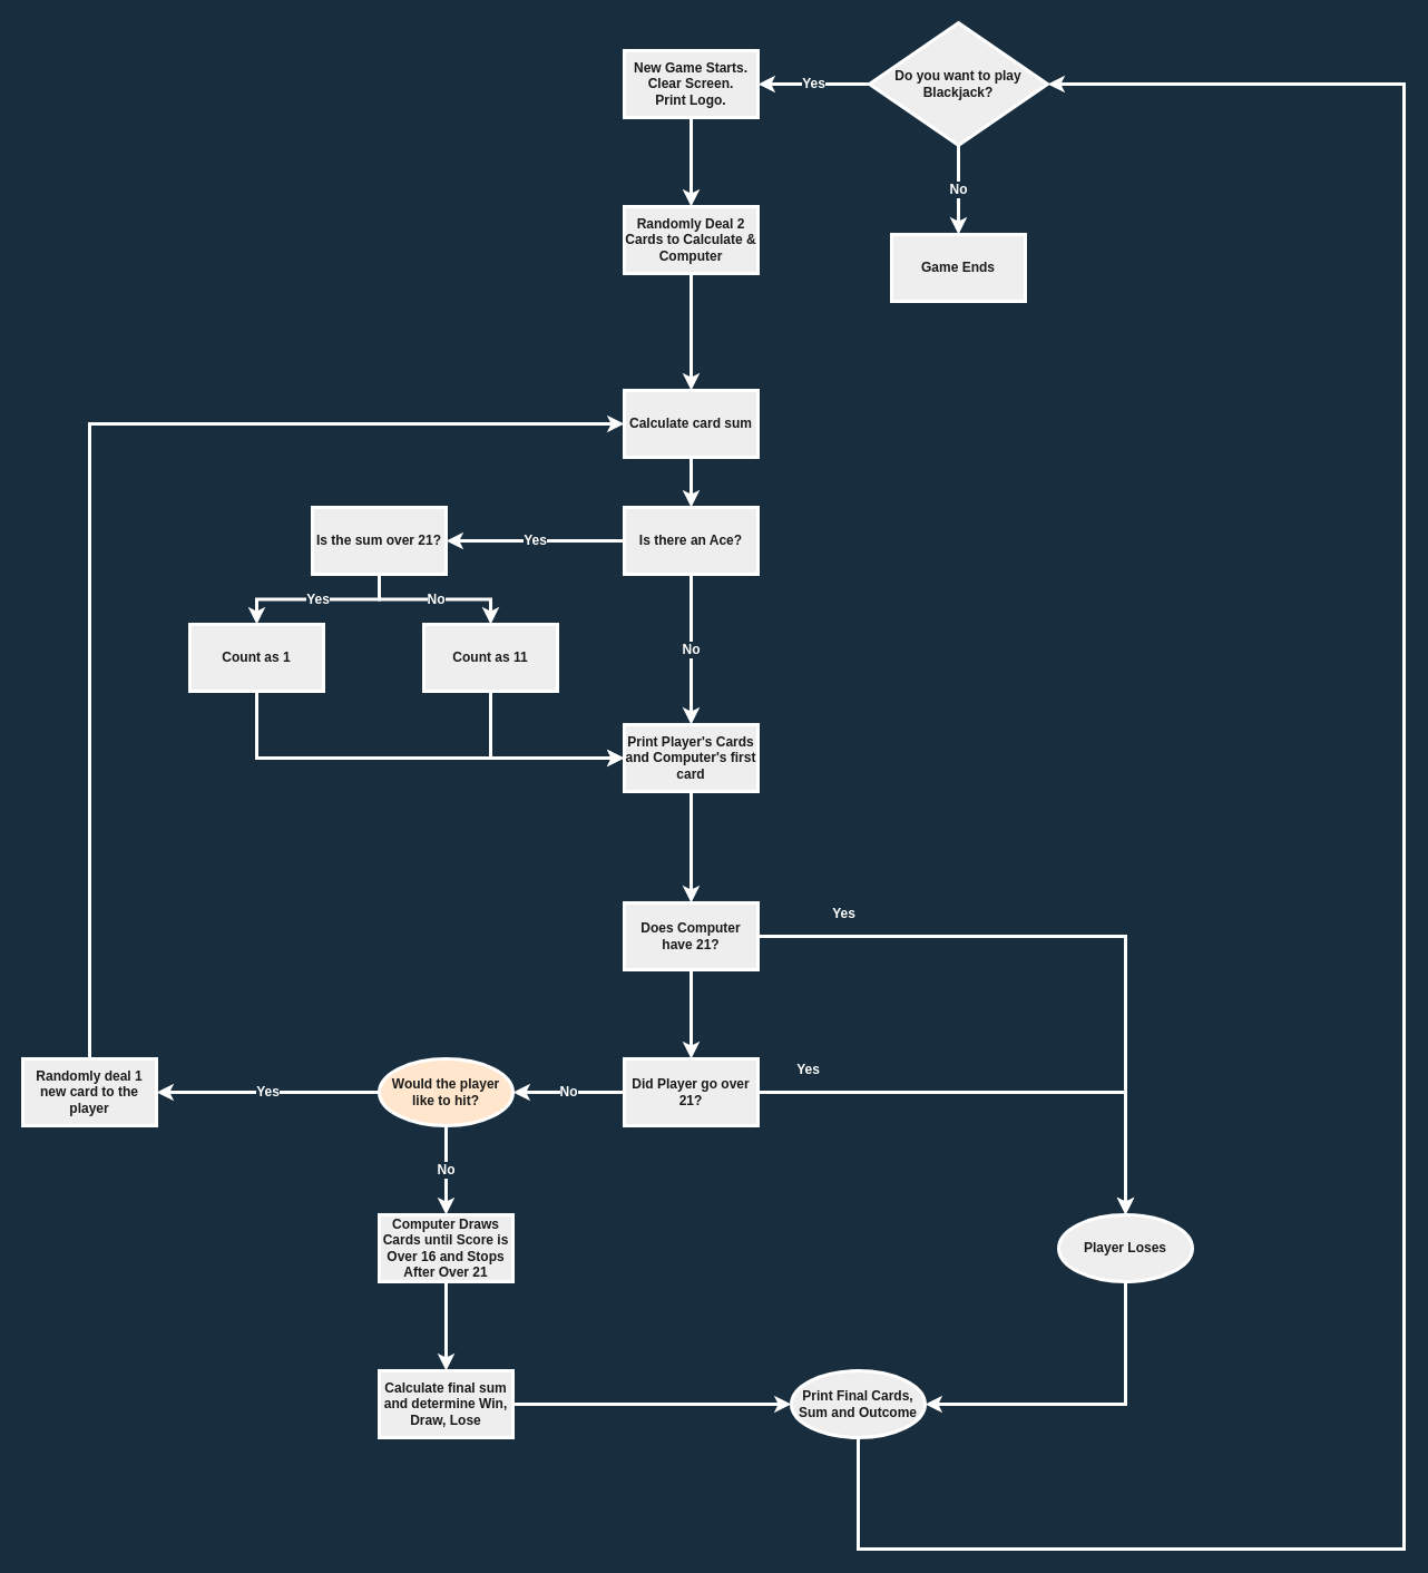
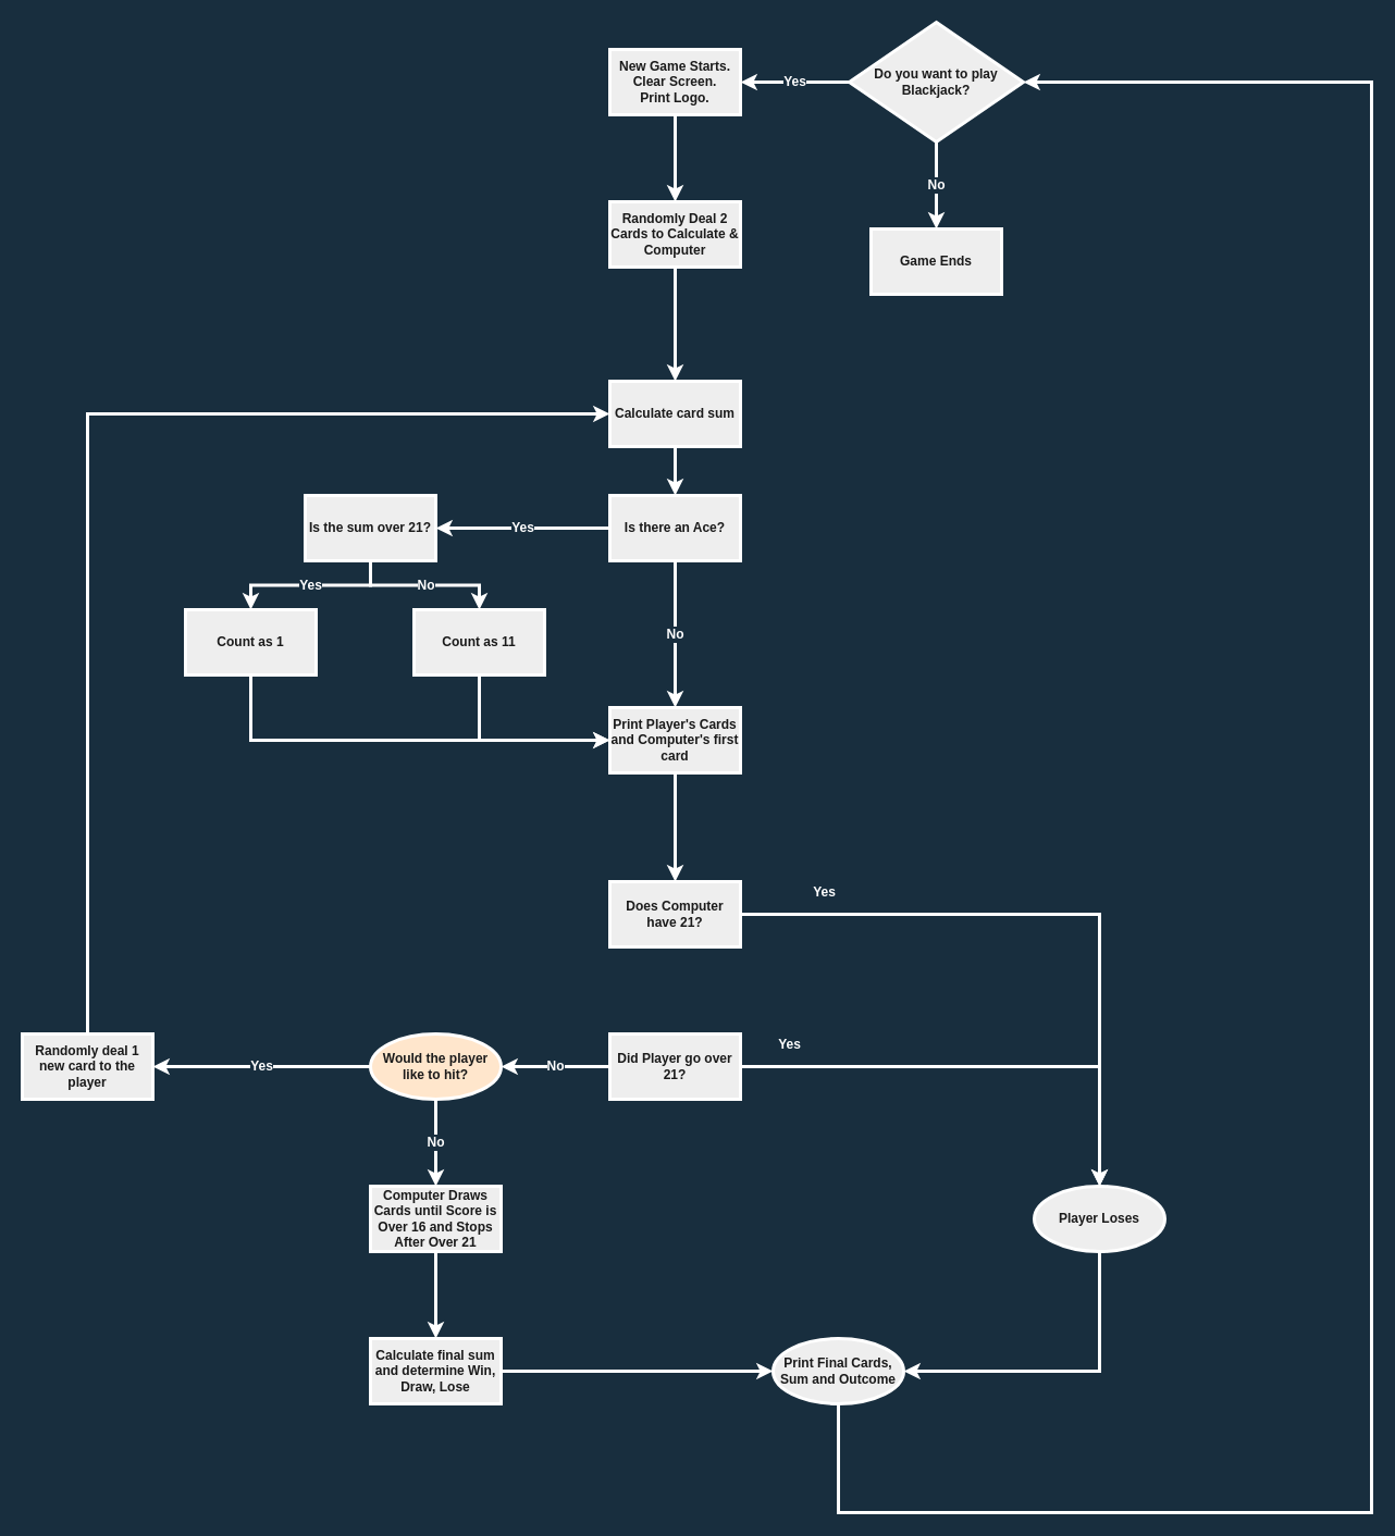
- <mxCell id="11" value="" style="edgeStyle=orthogonalEdgeStyle;rounded=0;orthogonalLoop=1;jettySize=auto;html=1;labelBackgroundColor=#182E3E;strokeColor=#FFFFFF;fontColor=#FFFFFF;strokeWidth=3;fontStyle=1;fontSize=12;" edge="1" parent="1" source="12" target="27"><mxGeometry relative="1" as="geometry" /></mxCell>
